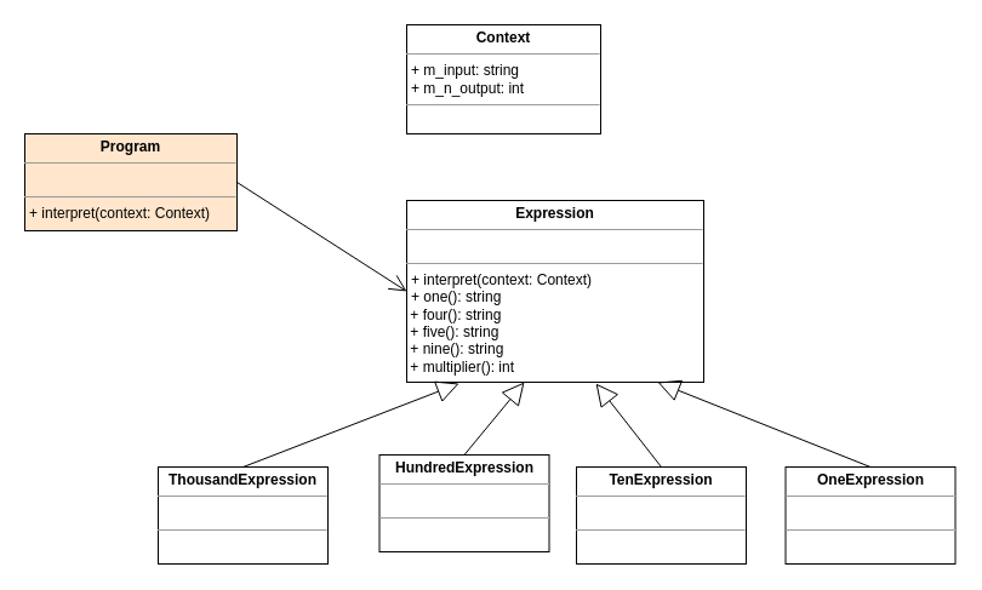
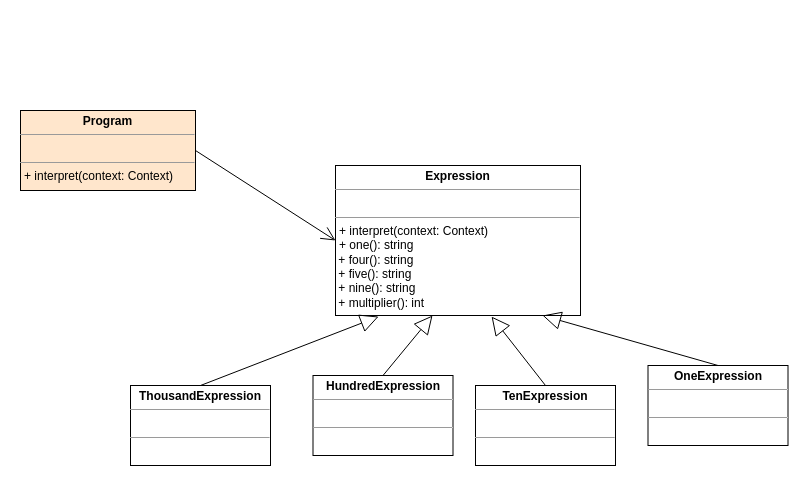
- <mxCell id="12" value="&lt;p style=&quot;margin: 0px ; margin-top: 4px ; text-align: center&quot;&gt;&lt;b&gt;Context&lt;/b&gt;&lt;/p&gt;&lt;hr size=&quot;1&quot;&gt;&lt;p style=&quot;margin: 0px ; margin-left: 4px&quot;&gt;+ m_input: string&lt;/p&gt;&lt;p style=&quot;margin: 0px ; margin-left: 4px&quot;&gt;+ m_n_output: int&lt;/p&gt;&lt;hr size=&quot;1&quot;&gt;&lt;p style=&quot;margin: 0px ; margin-left: 4px&quot;&gt;&lt;br&gt;&lt;/p&gt;&lt;br&gt;" style="verticalAlign=top;align=left;overflow=fill;fontSize=12;fontFamily=Helvetica;html=1;rounded=0;shadow=0;comic=0;labelBackgroundColor=none;strokeColor=#000000;strokeWidth=1;fillColor=#ffffff;" vertex="1" parent="1"><mxGeometry x="335" y="20" width="160" height="90" as="geometry" /></mxCell>
- <mxCell id="6" value="&lt;p style=&quot;margin: 0px ; margin-top: 4px ; text-align: center&quot;&gt;&lt;b&gt;OneExpression&lt;/b&gt;&lt;/p&gt;&lt;hr size=&quot;1&quot;&gt;&lt;p style=&quot;margin: 0px ; margin-left: 4px&quot;&gt;&lt;br&gt;&lt;/p&gt;&lt;hr size=&quot;1&quot;&gt;&lt;p style=&quot;margin: 0px ; margin-left: 4px&quot;&gt;&lt;br&gt;&lt;/p&gt;" style="verticalAlign=top;align=left;overflow=fill;fontSize=12;fontFamily=Helvetica;html=1;rounded=0;shadow=0;comic=0;labelBackgroundColor=none;strokeColor=#000000;strokeWidth=1;fillColor=#ffffff;" vertex="1" parent="1"><mxGeometry x="647.5" y="385" width="140" height="80" as="geometry" /></mxCell>
+ <mxCell id="6" value="&lt;p style=&quot;margin: 0px ; margin-top: 4px ; text-align: center&quot;&gt;&lt;b&gt;OneExpression&lt;/b&gt;&lt;/p&gt;&lt;hr size=&quot;1&quot;&gt;&lt;p style=&quot;margin: 0px ; margin-left: 4px&quot;&gt;&lt;br&gt;&lt;/p&gt;&lt;hr size=&quot;1&quot;&gt;&lt;p style=&quot;margin: 0px ; margin-left: 4px&quot;&gt;&lt;br&gt;&lt;/p&gt;" style="verticalAlign=top;align=left;overflow=fill;fontSize=12;fontFamily=Helvetica;html=1;rounded=0;shadow=0;comic=0;labelBackgroundColor=none;strokeColor=#000000;strokeWidth=1;fillColor=#ffffff;" vertex="1" parent="1"><mxGeometry x="647.5" y="365" width="140" height="80" as="geometry" /></mxCell>
